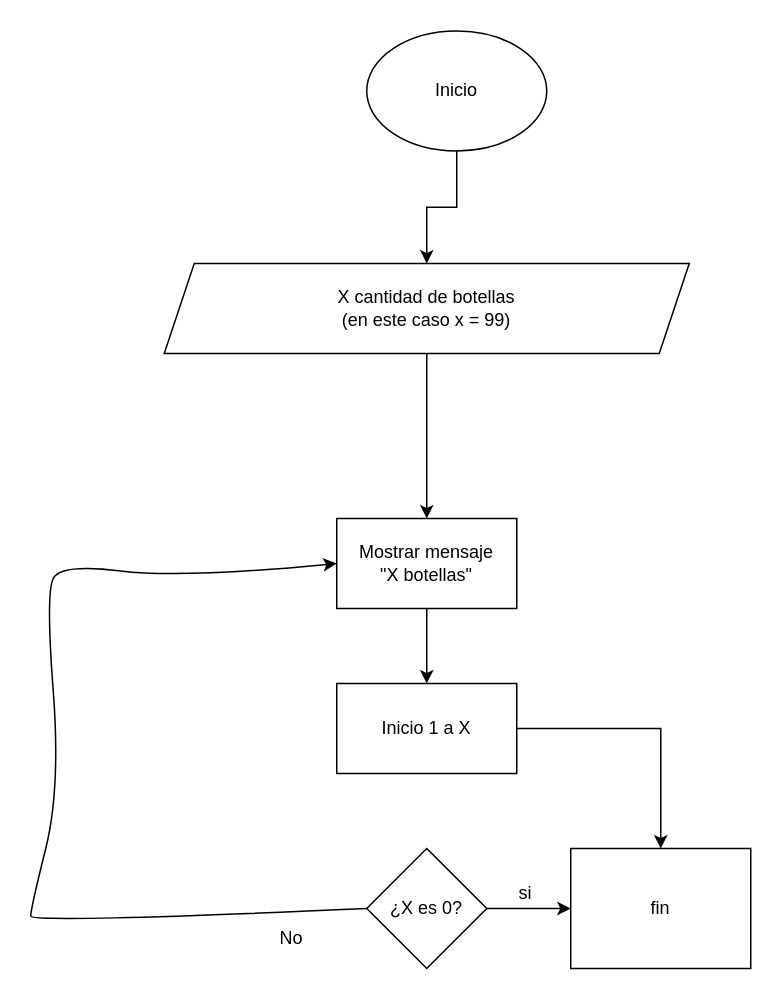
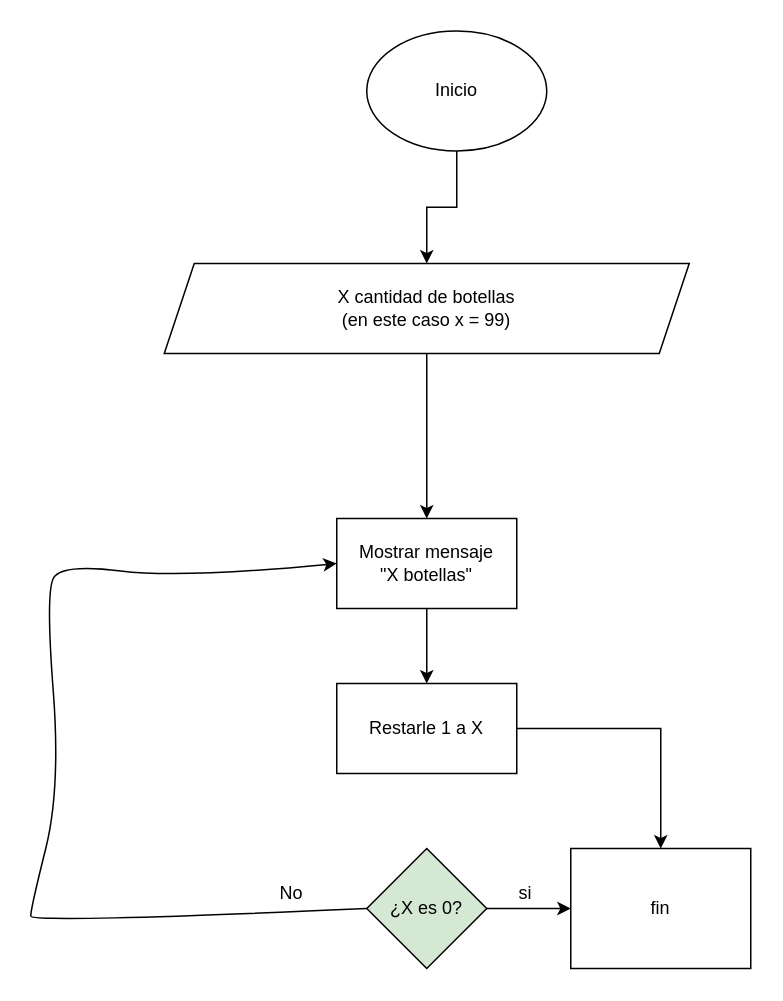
- <mxCell id="10" value="Inicio 1 a X" style="rounded=0;whiteSpace=wrap;html=1;" vertex="1" parent="1"><mxGeometry x="224" y="455" width="120" height="60" as="geometry" /></mxCell>
+ <mxCell id="10" value="Restarle 1 a X" style="rounded=0;whiteSpace=wrap;html=1;" vertex="1" parent="1"><mxGeometry x="224" y="455" width="120" height="60" as="geometry" /></mxCell>
- <mxCell id="12" value="¿X es 0?" style="rhombus;whiteSpace=wrap;html=1;" vertex="1" parent="1"><mxGeometry x="244" y="565" width="80" height="80" as="geometry" /></mxCell>
+ <mxCell id="12" value="¿X es 0?" style="rhombus;whiteSpace=wrap;html=1;fillColor=#d5e8d4;" vertex="1" parent="1"><mxGeometry x="244" y="565" width="80" height="80" as="geometry" /></mxCell>
- <mxCell id="15" value="No" style="text;html=1;strokeColor=none;fillColor=none;align=center;verticalAlign=middle;whiteSpace=wrap;rounded=0;" vertex="1" parent="1"><mxGeometry x="164" y="610" width="60" height="30" as="geometry" /></mxCell>
+ <mxCell id="15" value="No" style="text;html=1;strokeColor=none;fillColor=none;align=center;verticalAlign=middle;whiteSpace=wrap;rounded=0;" vertex="1" parent="1"><mxGeometry x="164" y="580" width="60" height="30" as="geometry" /></mxCell>
